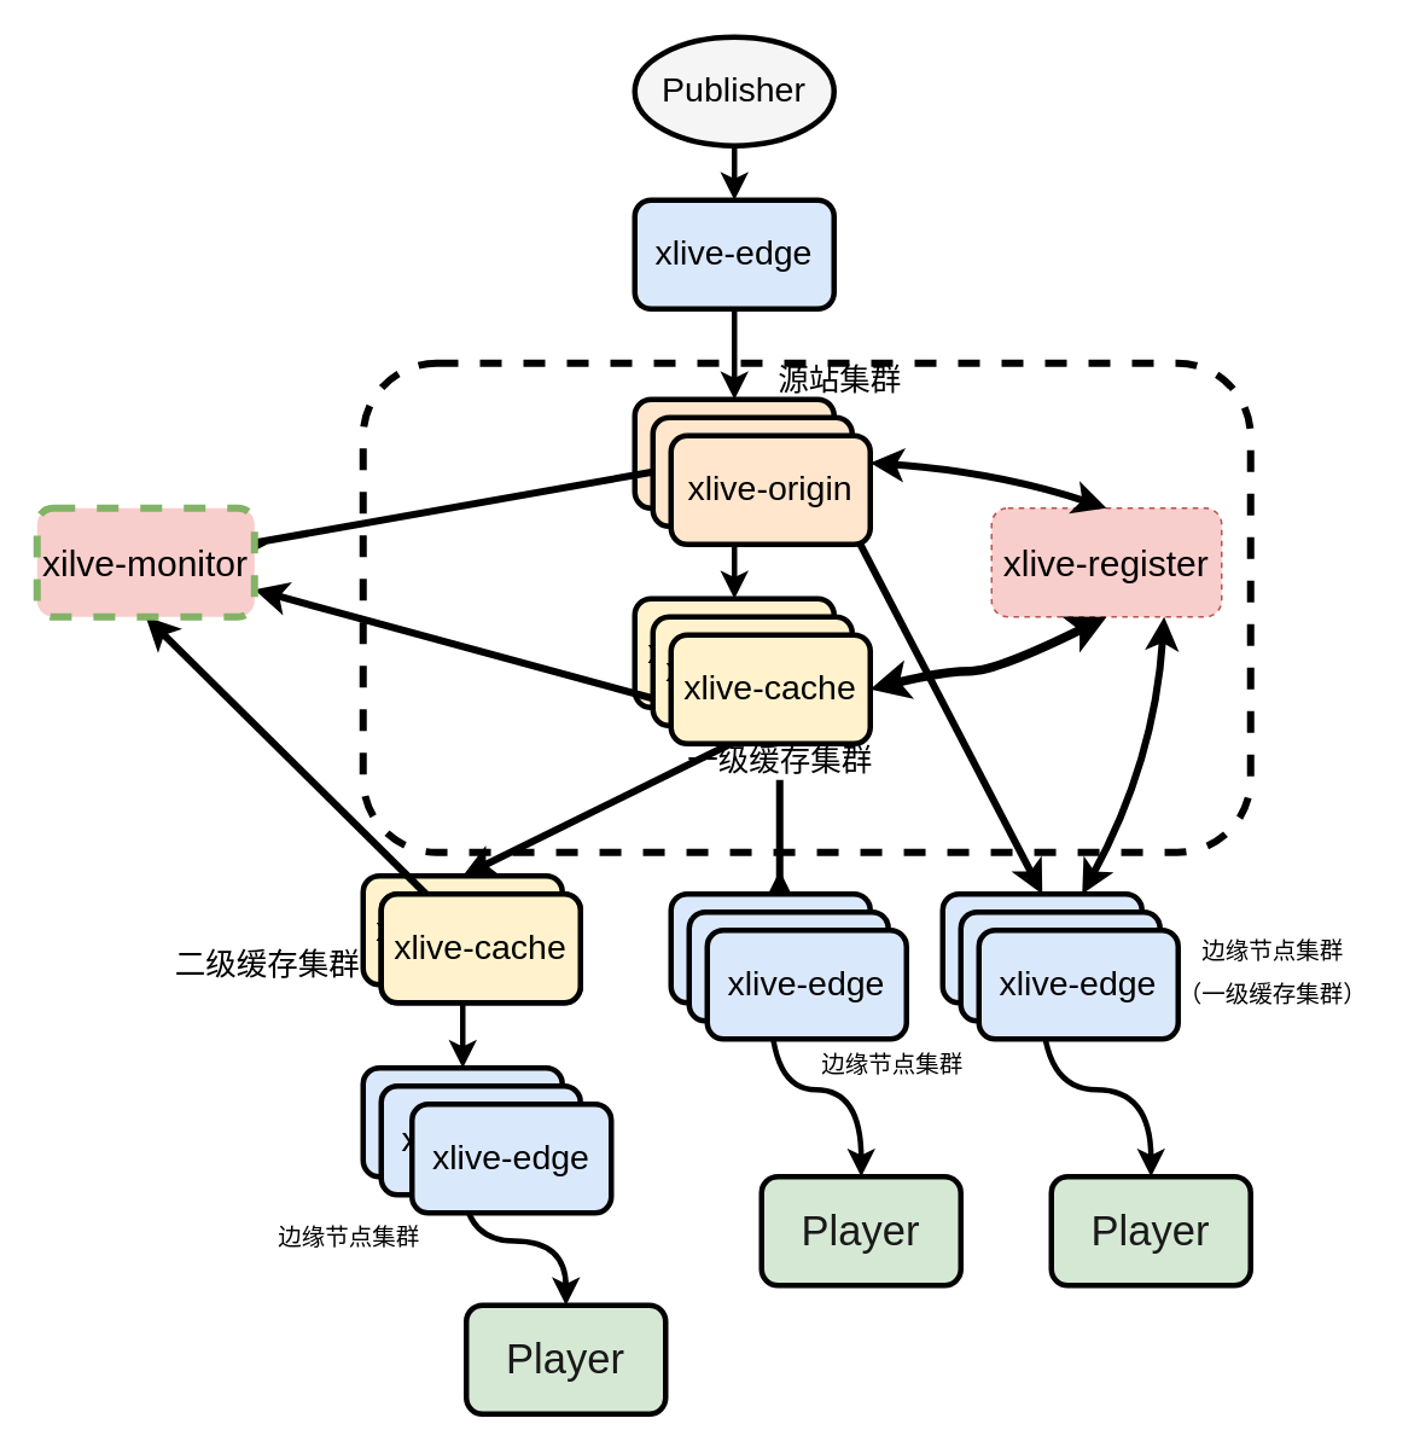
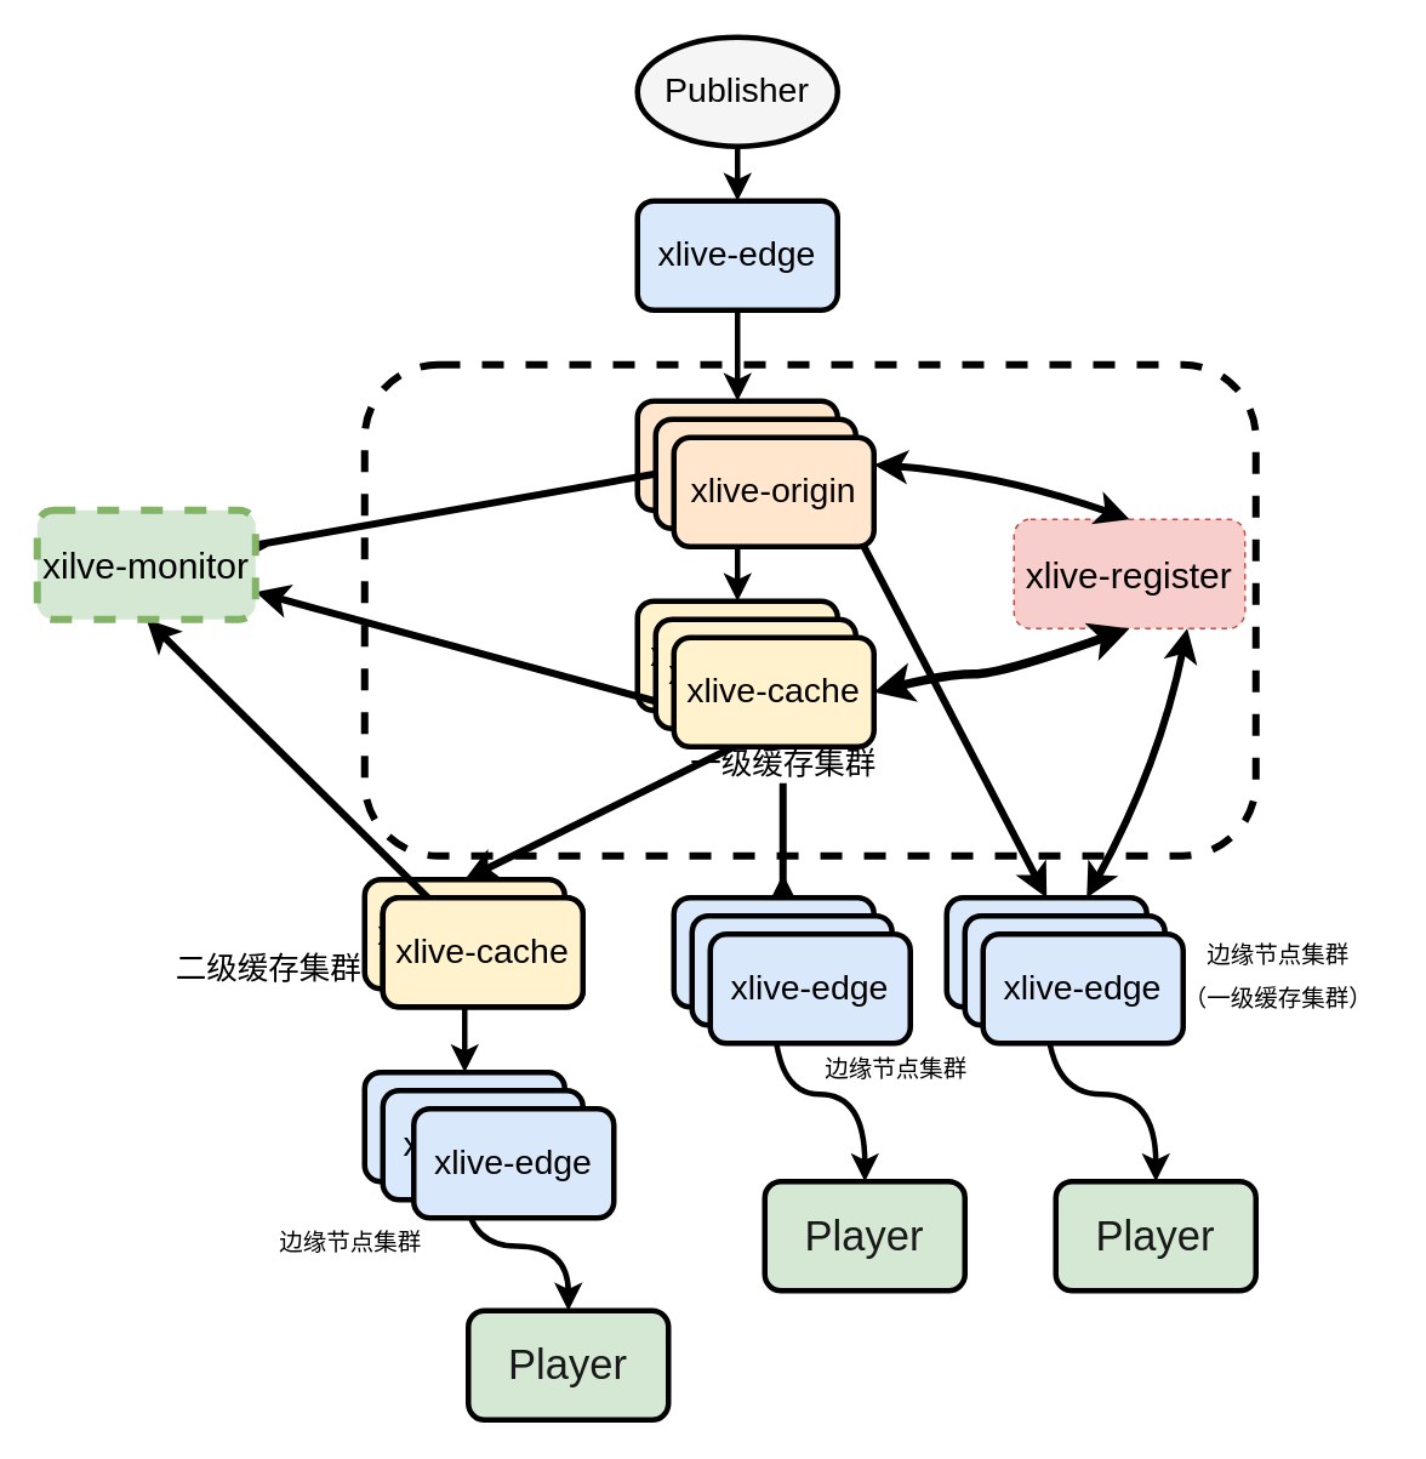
- <mxCell id="33" value="&lt;font style=&quot;font-size: 17px&quot;&gt;源站集群&lt;/font&gt;" style="text;html=1;resizable=0;autosize=1;align=center;verticalAlign=middle;points=[];fillColor=none;strokeColor=none;rounded=1;dashed=1;" parent="1" vertex="1"><mxGeometry x="423" y="200" width="80" height="20" as="geometry" /></mxCell>
- <mxCell id="39" value="xilve-monitor" style="rounded=1;whiteSpace=wrap;html=1;dashed=1;fontSize=20;strokeWidth=4;fillColor=#f8cecc;strokeColor=#82b366;" vertex="1" parent="1"><mxGeometry x="20" y="280" width="120" height="60" as="geometry" /></mxCell>
+ <mxCell id="39" value="xilve-monitor" style="rounded=1;whiteSpace=wrap;html=1;dashed=1;fontSize=20;strokeWidth=4;fillColor=#d5e8d4;strokeColor=#82b366;" vertex="1" parent="1"><mxGeometry x="20" y="280" width="120" height="60" as="geometry" /></mxCell>
- <mxCell id="36" value="&lt;font style=&quot;font-size: 20px&quot;&gt;xlive-register&lt;/font&gt;" style="rounded=1;whiteSpace=wrap;html=1;dashed=1;fillColor=#f8cecc;strokeColor=#b85450;" vertex="1" parent="1"><mxGeometry x="547" y="280" width="127" height="60" as="geometry" /></mxCell>
+ <mxCell id="36" value="&lt;font style=&quot;font-size: 20px&quot;&gt;xlive-register&lt;/font&gt;" style="rounded=1;whiteSpace=wrap;html=1;dashed=1;fillColor=#f8cecc;strokeColor=#b85450;" vertex="1" parent="1"><mxGeometry x="557" y="285" width="127" height="60" as="geometry" /></mxCell>
